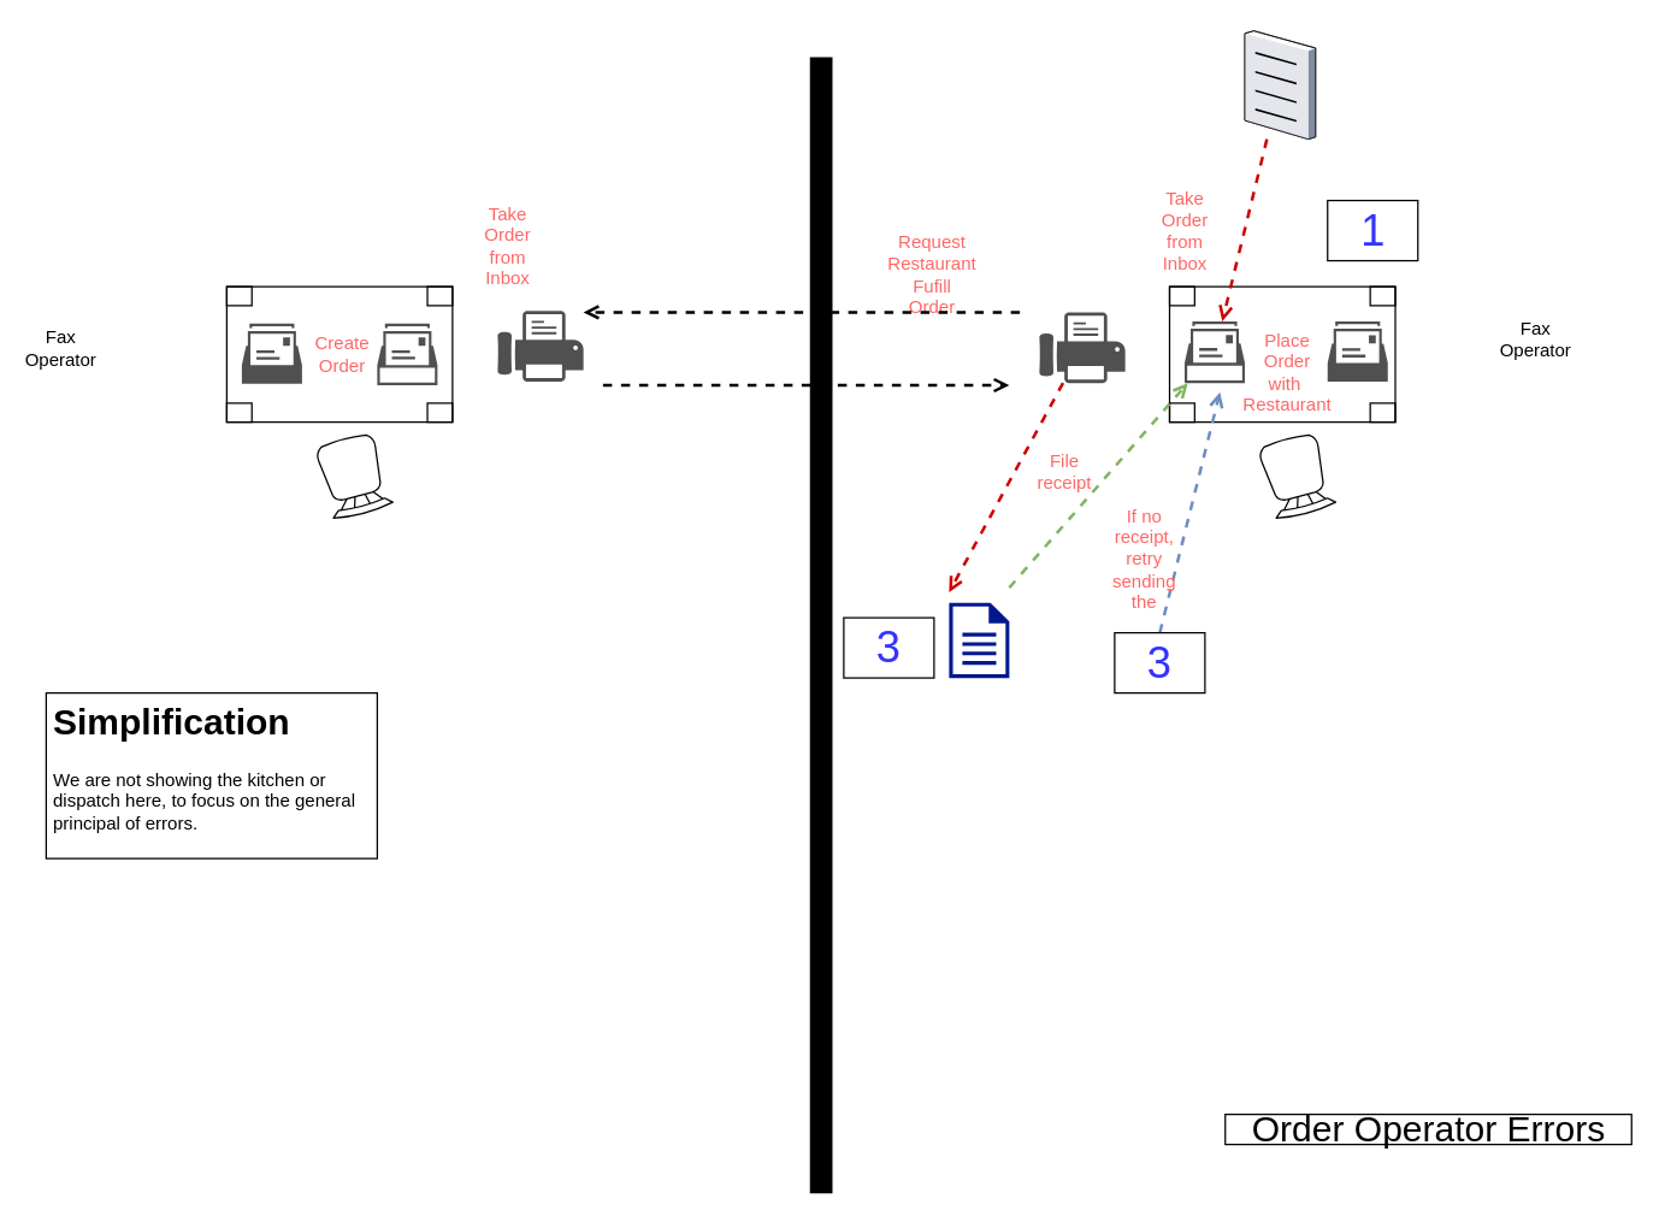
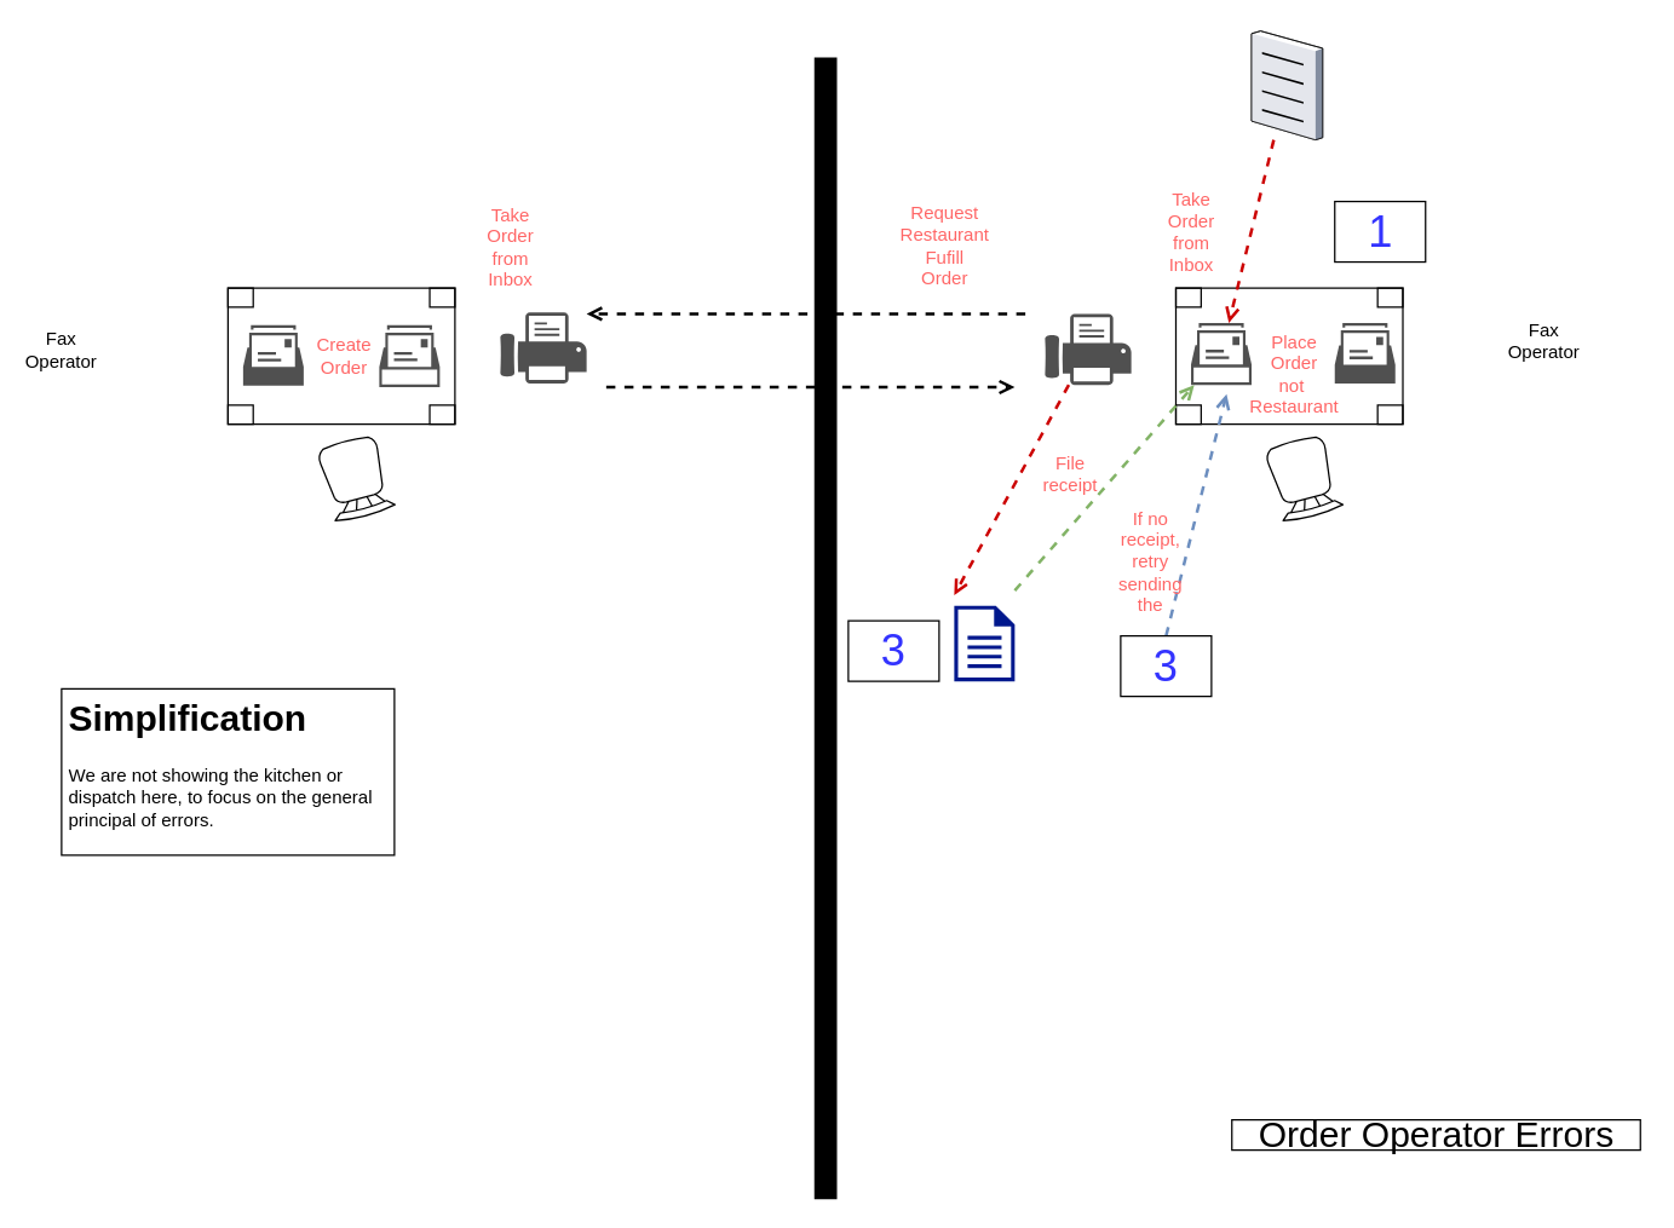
- <mxCell id="14" value="&lt;font color=&quot;#ff6666&quot;&gt;Request &lt;br&gt;Restaurant&lt;br&gt;Fufill&lt;br&gt;Order&lt;/font&gt;" style="text;html=1;strokeColor=none;fillColor=none;align=center;verticalAlign=middle;whiteSpace=wrap;rounded=0;" parent="1" vertex="1"><mxGeometry x="591.5" y="139" width="53.5" height="85.5" as="geometry" /></mxCell>
+ <mxCell id="14" value="&lt;font color=&quot;#ff6666&quot;&gt;Request &lt;br&gt;Restaurant&lt;br&gt;Fufill&lt;br&gt;Order&lt;/font&gt;" style="text;html=1;strokeColor=none;fillColor=none;align=center;verticalAlign=middle;whiteSpace=wrap;rounded=0;" parent="1" vertex="1"><mxGeometry x="596.5" y="119" width="53.5" height="85.5" as="geometry" /></mxCell>
- <mxCell id="18" value="&lt;font color=&quot;#ff6666&quot;&gt;Place Order&lt;br&gt;with&amp;nbsp;&lt;br&gt;Restaurant&lt;br&gt;&lt;/font&gt;" style="text;html=1;strokeColor=none;fillColor=none;align=center;verticalAlign=middle;whiteSpace=wrap;rounded=0;" parent="1" vertex="1"><mxGeometry x="828" y="204.5" width="53.5" height="85.5" as="geometry" /></mxCell>
+ <mxCell id="18" value="&lt;font color=&quot;#ff6666&quot;&gt;Place Order&lt;br&gt;not&amp;nbsp;&lt;br&gt;Restaurant&lt;br&gt;&lt;/font&gt;" style="text;html=1;strokeColor=none;fillColor=none;align=center;verticalAlign=middle;whiteSpace=wrap;rounded=0;" parent="1" vertex="1"><mxGeometry x="828" y="204.5" width="53.5" height="85.5" as="geometry" /></mxCell>
- <mxCell id="27" value="&lt;h1&gt;Simplification&lt;/h1&gt;&lt;p&gt;We are not showing the kitchen or dispatch here, to focus on the general principal of errors.&lt;/p&gt;" style="text;html=1;strokeColor=default;fillColor=none;spacing=5;spacingTop=-20;whiteSpace=wrap;overflow=hidden;rounded=0;" parent="1" vertex="1"><mxGeometry x="30" y="460" width="220" height="110" as="geometry" /></mxCell>
+ <mxCell id="27" value="&lt;h1&gt;Simplification&lt;/h1&gt;&lt;p&gt;We are not showing the kitchen or dispatch here, to focus on the general principal of errors.&lt;/p&gt;" style="text;html=1;strokeColor=default;fillColor=none;spacing=5;spacingTop=-20;whiteSpace=wrap;overflow=hidden;rounded=0;" parent="1" vertex="1"><mxGeometry x="40" y="455" width="220" height="110" as="geometry" /></mxCell>
